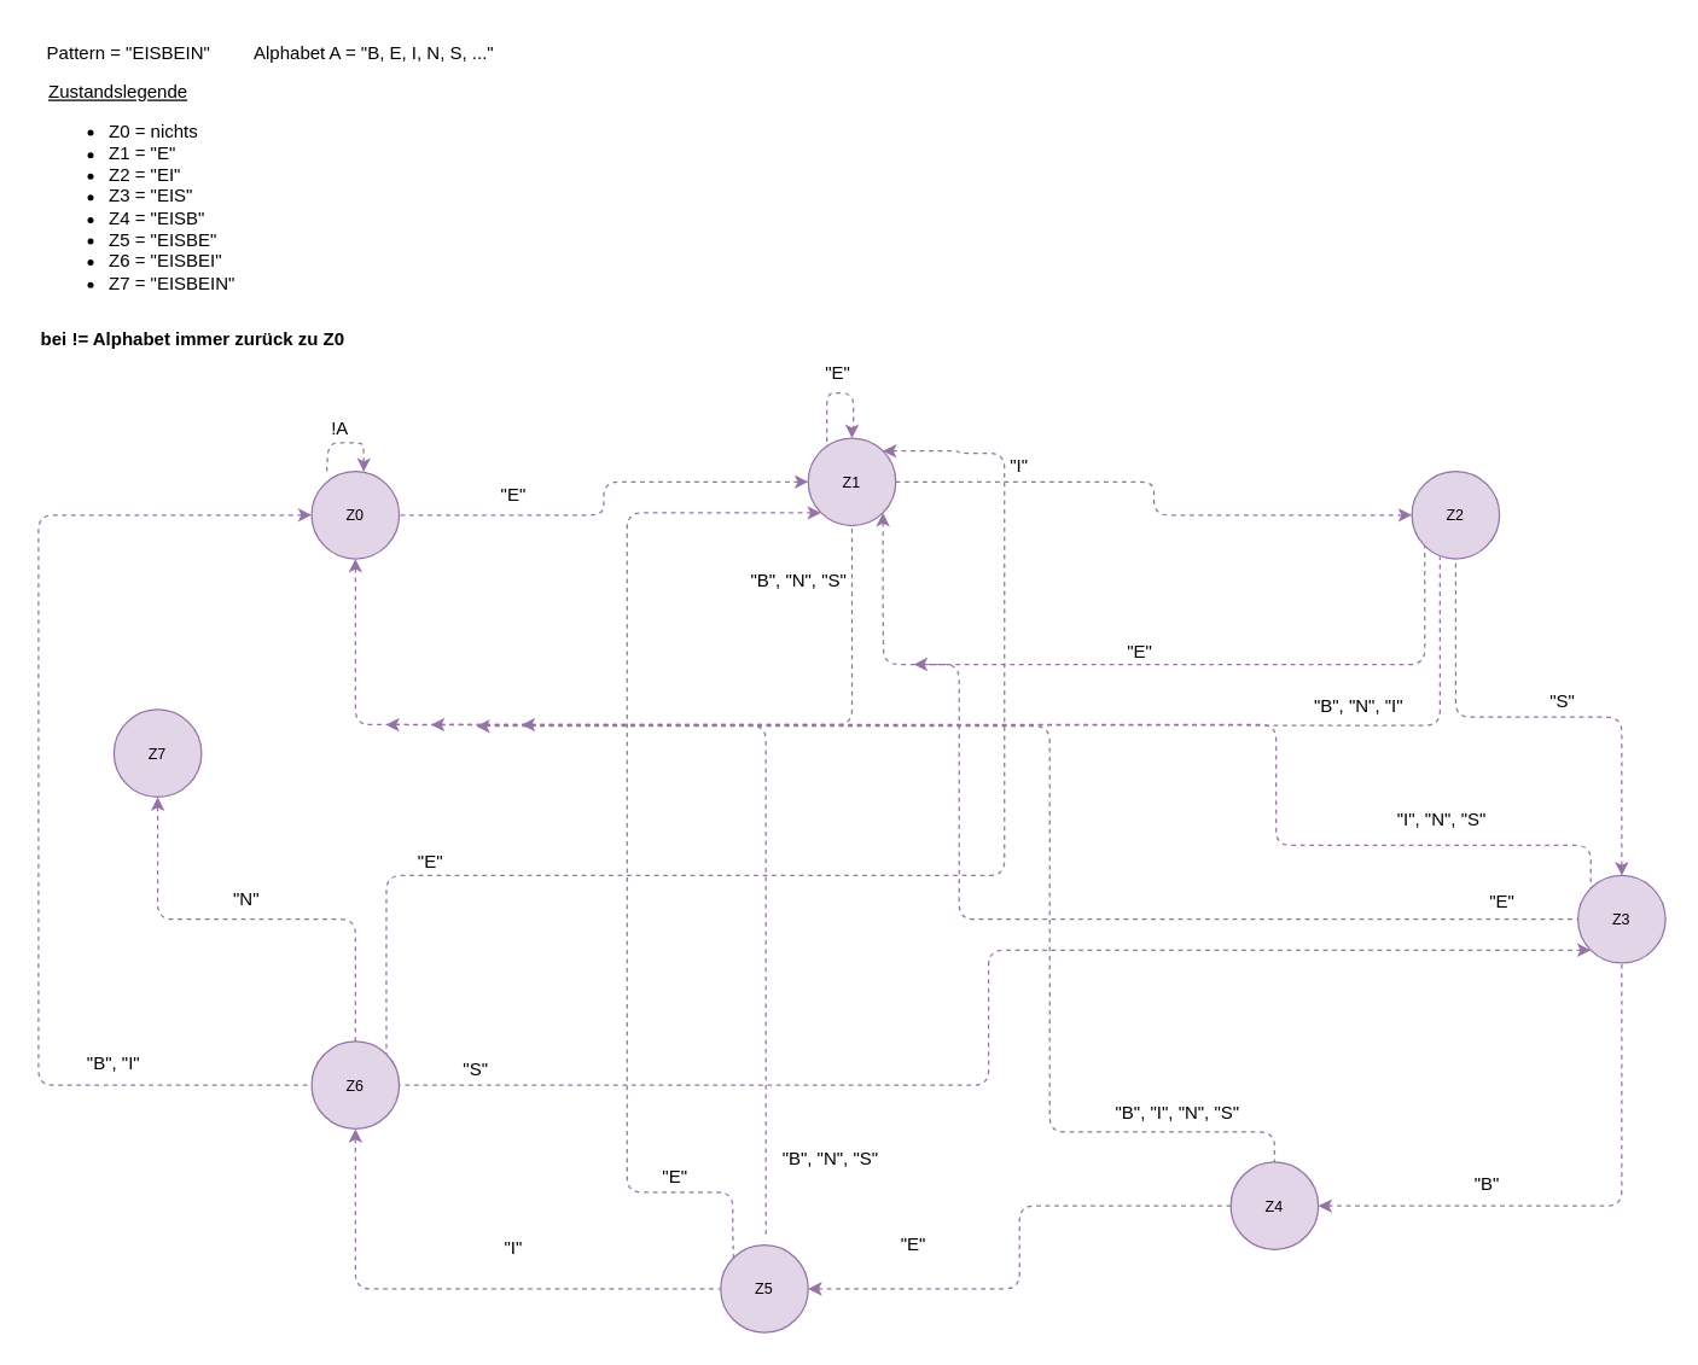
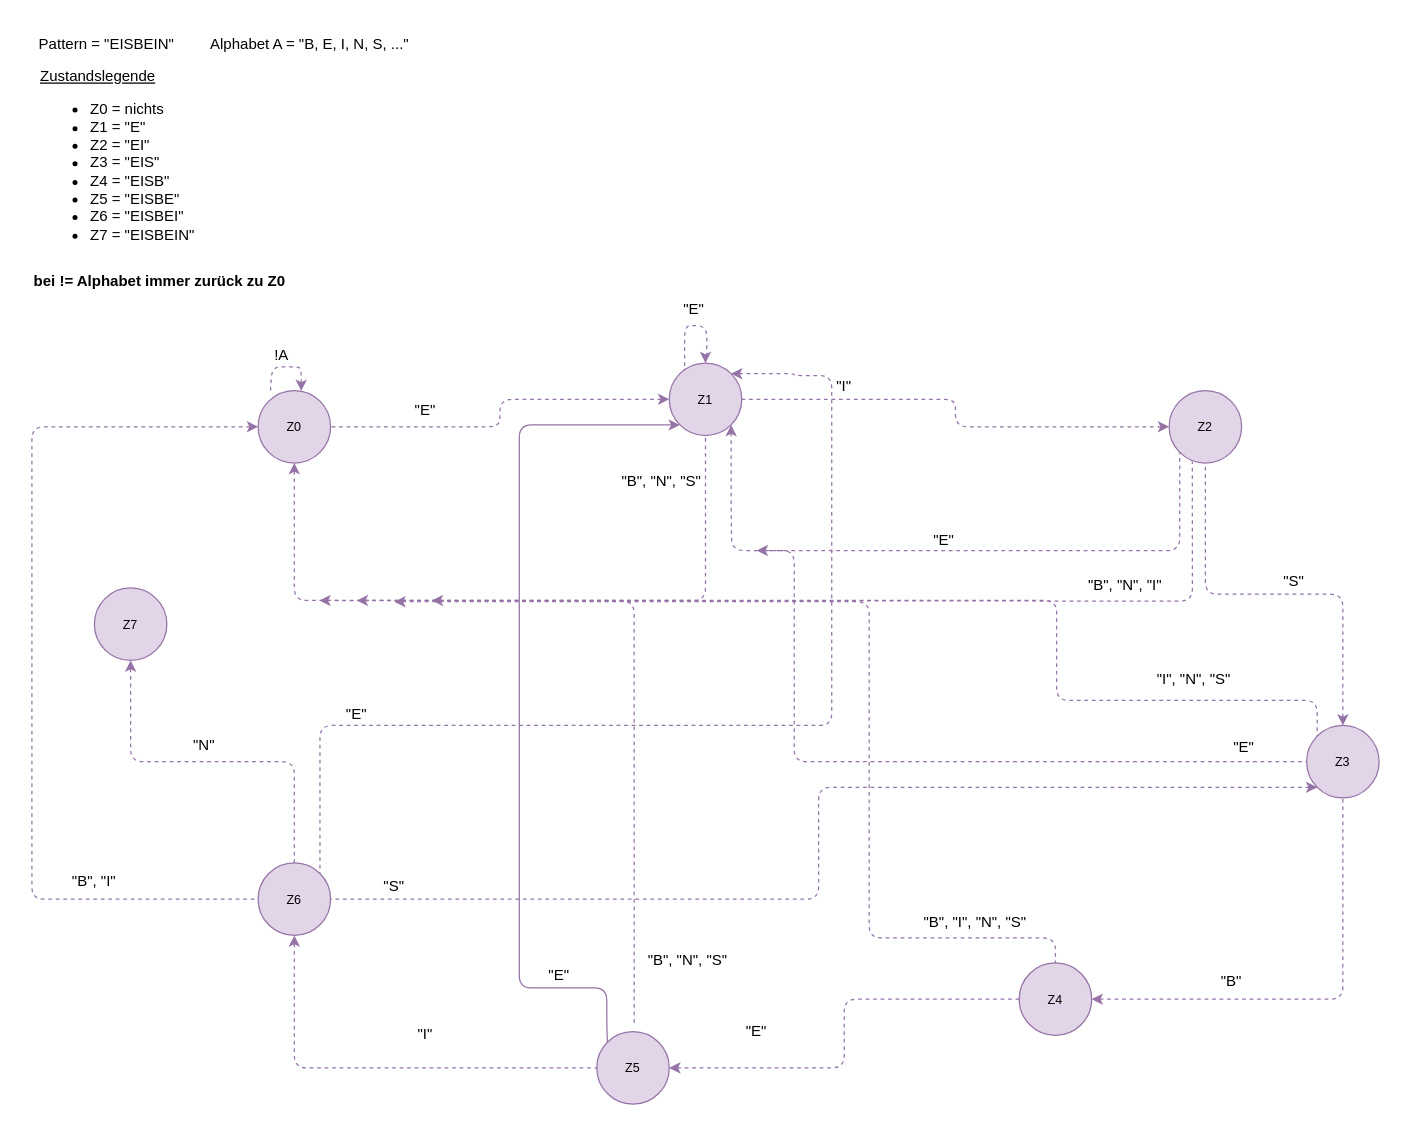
- <mxCell id="44" style="edgeStyle=orthogonalEdgeStyle;rounded=1;orthogonalLoop=1;jettySize=auto;html=1;dashed=1;endArrow=none;endFill=0;fontSize=10;fontColor=#FFB570;fillColor=#e1d5e7;strokeColor=#9673a6;entryX=0;entryY=0;entryDx=0;entryDy=0;exitX=0;exitY=1;exitDx=0;exitDy=0;startArrow=classic;startFill=1;" edge="1" parent="1" source="9" target="13"><mxGeometry relative="1" as="geometry"><mxPoint x="575" y="720" as="sourcePoint" /><mxPoint x="445" y="740" as="targetPoint" /><Array as="points"><mxPoint x="415" y="339" /><mxPoint x="415" y="790" /><mxPoint x="485" y="790" /><mxPoint x="485" y="819" /></Array></mxGeometry></mxCell>
+ <mxCell id="44" style="edgeStyle=orthogonalEdgeStyle;rounded=1;orthogonalLoop=1;jettySize=auto;html=1;dashed=0;endArrow=none;endFill=0;fontSize=10;fontColor=#FFB570;fillColor=#e1d5e7;strokeColor=#9673a6;entryX=0;entryY=0;entryDx=0;entryDy=0;exitX=0;exitY=1;exitDx=0;exitDy=0;startArrow=classic;startFill=1;" edge="1" parent="1" source="9" target="13"><mxGeometry relative="1" as="geometry"><mxPoint x="575" y="720" as="sourcePoint" /><mxPoint x="445" y="740" as="targetPoint" /><Array as="points"><mxPoint x="415" y="339" /><mxPoint x="415" y="790" /><mxPoint x="485" y="790" /><mxPoint x="485" y="819" /></Array></mxGeometry></mxCell>
